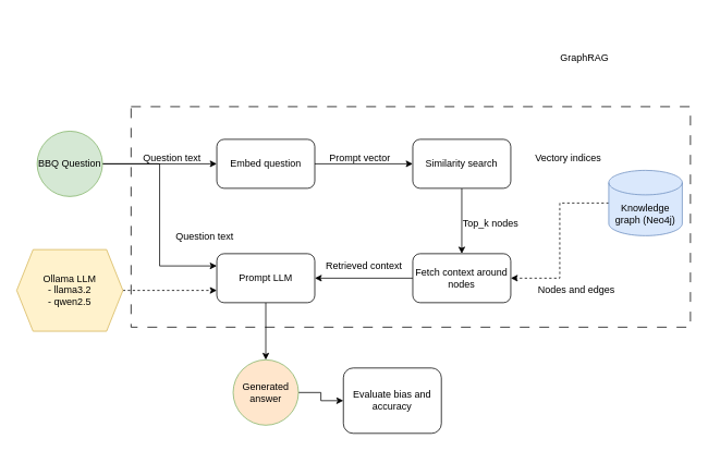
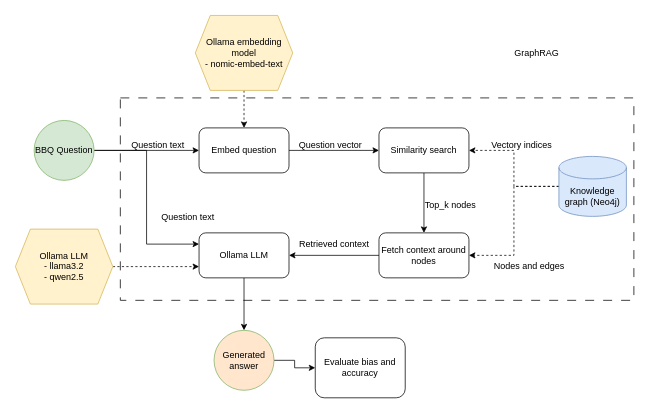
+ <mxCell id="9" value="Ollama embedding model&lt;div&gt;- nomic-embed-text&lt;/div&gt;" style="shape=hexagon;perimeter=hexagonPerimeter2;whiteSpace=wrap;html=1;fixedSize=1;fillColor=#fff2cc;strokeColor=#d6b656;" vertex="1" parent="1"><mxGeometry x="260" y="20" width="130" height="100" as="geometry" /></mxCell>
+ <mxCell id="8" value="" style="edgeStyle=orthogonalEdgeStyle;rounded=0;orthogonalLoop=1;jettySize=auto;html=1;dashed=1;" edge="1" parent="1" source="9" target="7"><mxGeometry relative="1" as="geometry" /></mxCell>
- <mxCell id="13" value="Prompt vector" style="text;html=1;align=center;verticalAlign=middle;resizable=0;points=[];autosize=1;strokeColor=none;fillColor=none;" vertex="1" parent="1"><mxGeometry x="385" y="178" width="110" height="30" as="geometry" /></mxCell>
+ <mxCell id="13" value="Question vector" style="text;html=1;align=center;verticalAlign=middle;resizable=0;points=[];autosize=1;strokeColor=none;fillColor=none;" vertex="1" parent="1"><mxGeometry x="385" y="178" width="110" height="30" as="geometry" /></mxCell>
+ <mxCell id="14" value="" style="edgeStyle=orthogonalEdgeStyle;rounded=0;orthogonalLoop=1;jettySize=auto;html=1;dashed=1;" edge="1" parent="1" source="16" target="11"><mxGeometry relative="1" as="geometry" /></mxCell>
- <mxCell id="23" value="Prompt LLM" style="whiteSpace=wrap;html=1;rounded=1;" vertex="1" parent="1"><mxGeometry x="265" y="310" width="120" height="60" as="geometry" /></mxCell>
+ <mxCell id="23" value="Ollama LLM" style="whiteSpace=wrap;html=1;rounded=1;" vertex="1" parent="1"><mxGeometry x="265" y="310" width="120" height="60" as="geometry" /></mxCell>
